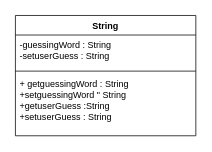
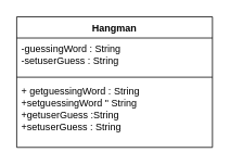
- <mxCell id="2" value="String" style="swimlane;fontStyle=1;align=center;verticalAlign=top;childLayout=stackLayout;horizontal=1;startSize=26;horizontalStack=0;resizeParent=1;resizeParentMax=0;resizeLast=0;collapsible=1;marginBottom=0;whiteSpace=wrap;html=1;" vertex="1" parent="1"><mxGeometry x="20" y="20" width="240" height="160" as="geometry" /></mxCell>
+ <mxCell id="2" value="Hangman" style="swimlane;fontStyle=1;align=center;verticalAlign=top;childLayout=stackLayout;horizontal=1;startSize=26;horizontalStack=0;resizeParent=1;resizeParentMax=0;resizeLast=0;collapsible=1;marginBottom=0;whiteSpace=wrap;html=1;" vertex="1" parent="1"><mxGeometry x="20" y="20" width="240" height="160" as="geometry" /></mxCell>
